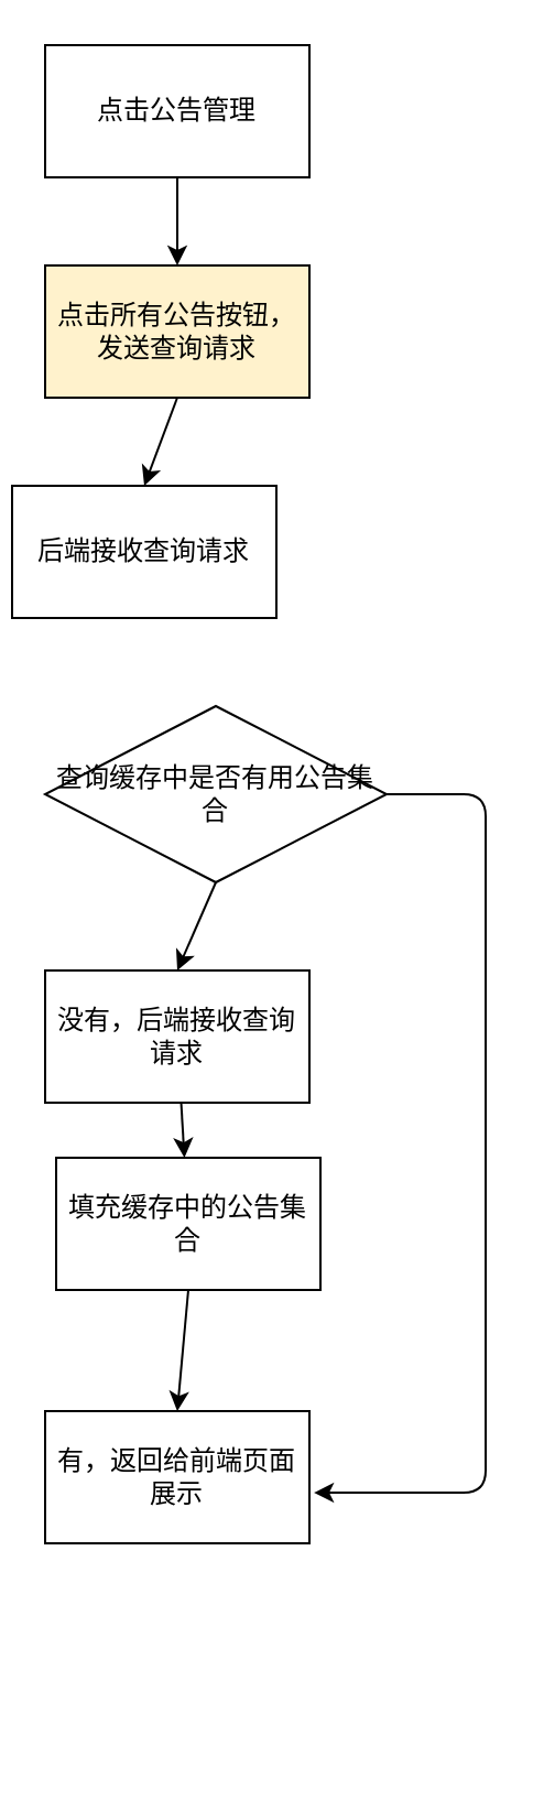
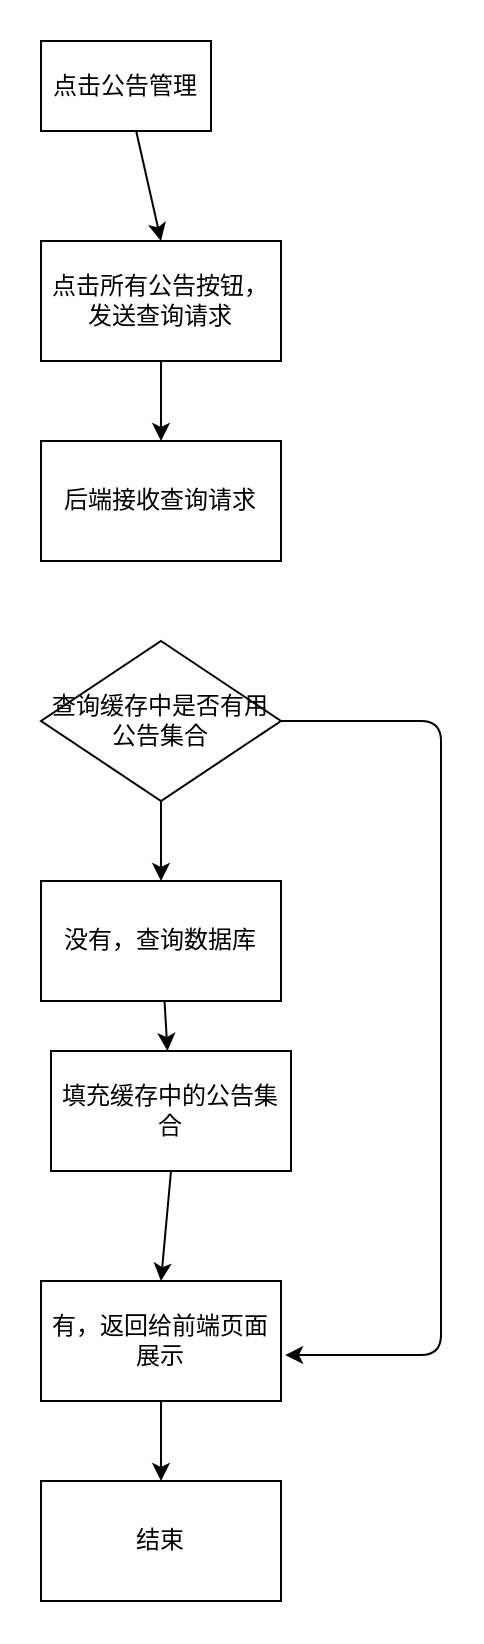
- <mxCell id="3" value="点击公告管理" style="rounded=0;whiteSpace=wrap;html=1;" parent="1" vertex="1"><mxGeometry x="20" y="20" width="120" height="60" as="geometry" /></mxCell>
+ <mxCell id="3" value="点击公告管理" style="rounded=0;whiteSpace=wrap;html=1;" parent="1" vertex="1"><mxGeometry x="20" y="20" width="85" height="45" as="geometry" /></mxCell>
- <mxCell id="5" value="点击所有公告按钮，发送查询请求" style="rounded=0;whiteSpace=wrap;html=1;fillColor=#fff2cc;" parent="1" vertex="1"><mxGeometry x="20" y="120" width="120" height="60" as="geometry" /></mxCell>
+ <mxCell id="5" value="点击所有公告按钮，发送查询请求" style="rounded=0;whiteSpace=wrap;html=1;" parent="1" vertex="1"><mxGeometry x="20" y="120" width="120" height="60" as="geometry" /></mxCell>
- <mxCell id="6" value="后端接收查询请求" style="rounded=0;whiteSpace=wrap;html=1;" parent="1" vertex="1"><mxGeometry x="5" y="220" width="120" height="60" as="geometry" /></mxCell>
+ <mxCell id="6" value="后端接收查询请求" style="rounded=0;whiteSpace=wrap;html=1;" parent="1" vertex="1"><mxGeometry x="20" y="220" width="120" height="60" as="geometry" /></mxCell>
- <mxCell id="9" value="查询缓存中是否有用公告集合" style="rhombus;whiteSpace=wrap;html=1;" parent="1" vertex="1"><mxGeometry x="20" y="320" width="155" height="80" as="geometry" /></mxCell>
+ <mxCell id="9" value="查询缓存中是否有用公告集合" style="rhombus;whiteSpace=wrap;html=1;" parent="1" vertex="1"><mxGeometry x="20" y="320" width="120" height="80" as="geometry" /></mxCell>
- <mxCell id="11" value="没有，后端接收查询请求" style="rounded=0;whiteSpace=wrap;html=1;" parent="1" vertex="1"><mxGeometry x="20" y="440" width="120" height="60" as="geometry" /></mxCell>
+ <mxCell id="11" value="没有，查询数据库" style="rounded=0;whiteSpace=wrap;html=1;" parent="1" vertex="1"><mxGeometry x="20" y="440" width="120" height="60" as="geometry" /></mxCell>
+ <mxCell id="14" style="edgeStyle=none;html=1;exitX=0.5;exitY=1;exitDx=0;exitDy=0;entryX=0.5;entryY=0;entryDx=0;entryDy=0;" parent="1" source="15" target="16" edge="1"><mxGeometry relative="1" as="geometry" /></mxCell>
+ <mxCell id="16" value="结束" style="rounded=0;whiteSpace=wrap;html=1;" parent="1" vertex="1"><mxGeometry x="20" y="740" width="120" height="60" as="geometry" /></mxCell>
